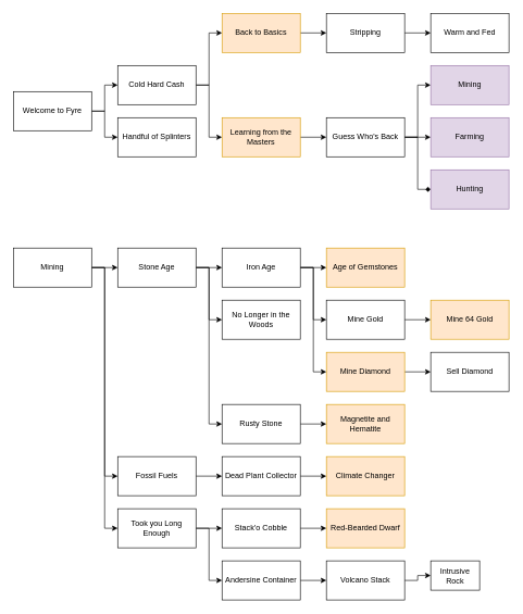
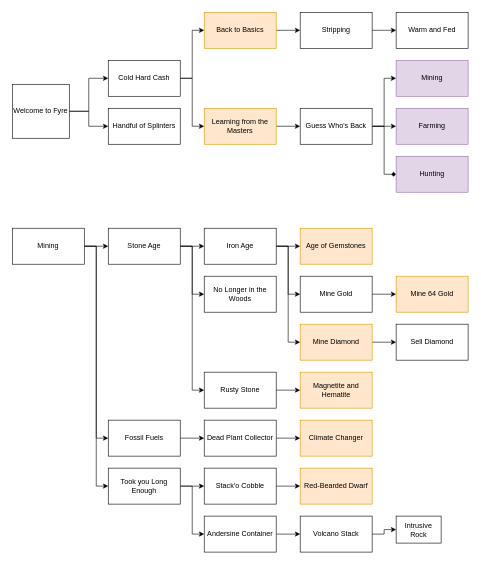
- <mxCell id="4" value="Welcome to Fyre" style="rounded=0;whiteSpace=wrap;html=1;" parent="1" vertex="1"><mxGeometry x="20" y="140" width="120" height="60" as="geometry" /></mxCell>
+ <mxCell id="4" value="Welcome to Fyre" style="rounded=0;whiteSpace=wrap;html=1;" parent="1" vertex="1"><mxGeometry x="20" y="140" width="95" height="90" as="geometry" /></mxCell>
